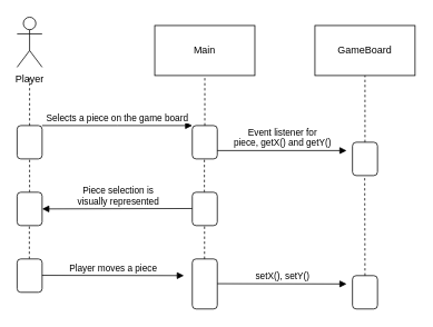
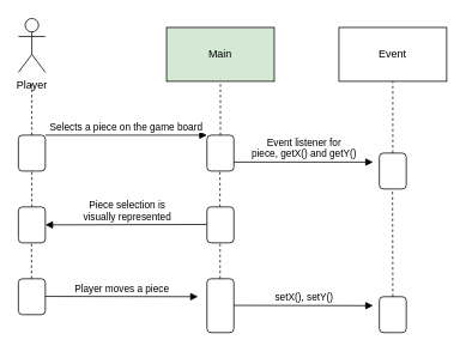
- <mxCell id="2" value="Main" style="rounded=0;whiteSpace=wrap;html=1;" parent="1" vertex="1"><mxGeometry x="185" y="30" width="120" height="60" as="geometry" /></mxCell>
+ <mxCell id="2" value="Main" style="rounded=0;whiteSpace=wrap;html=1;fillColor=#d5e8d4;" parent="1" vertex="1"><mxGeometry x="185" y="30" width="120" height="60" as="geometry" /></mxCell>
- <mxCell id="3" value="GameBoard" style="rounded=0;whiteSpace=wrap;html=1;" parent="1" vertex="1"><mxGeometry x="377" y="30" width="120" height="60" as="geometry" /></mxCell>
+ <mxCell id="3" value="Event" style="rounded=0;whiteSpace=wrap;html=1;" parent="1" vertex="1"><mxGeometry x="377" y="30" width="120" height="60" as="geometry" /></mxCell>
